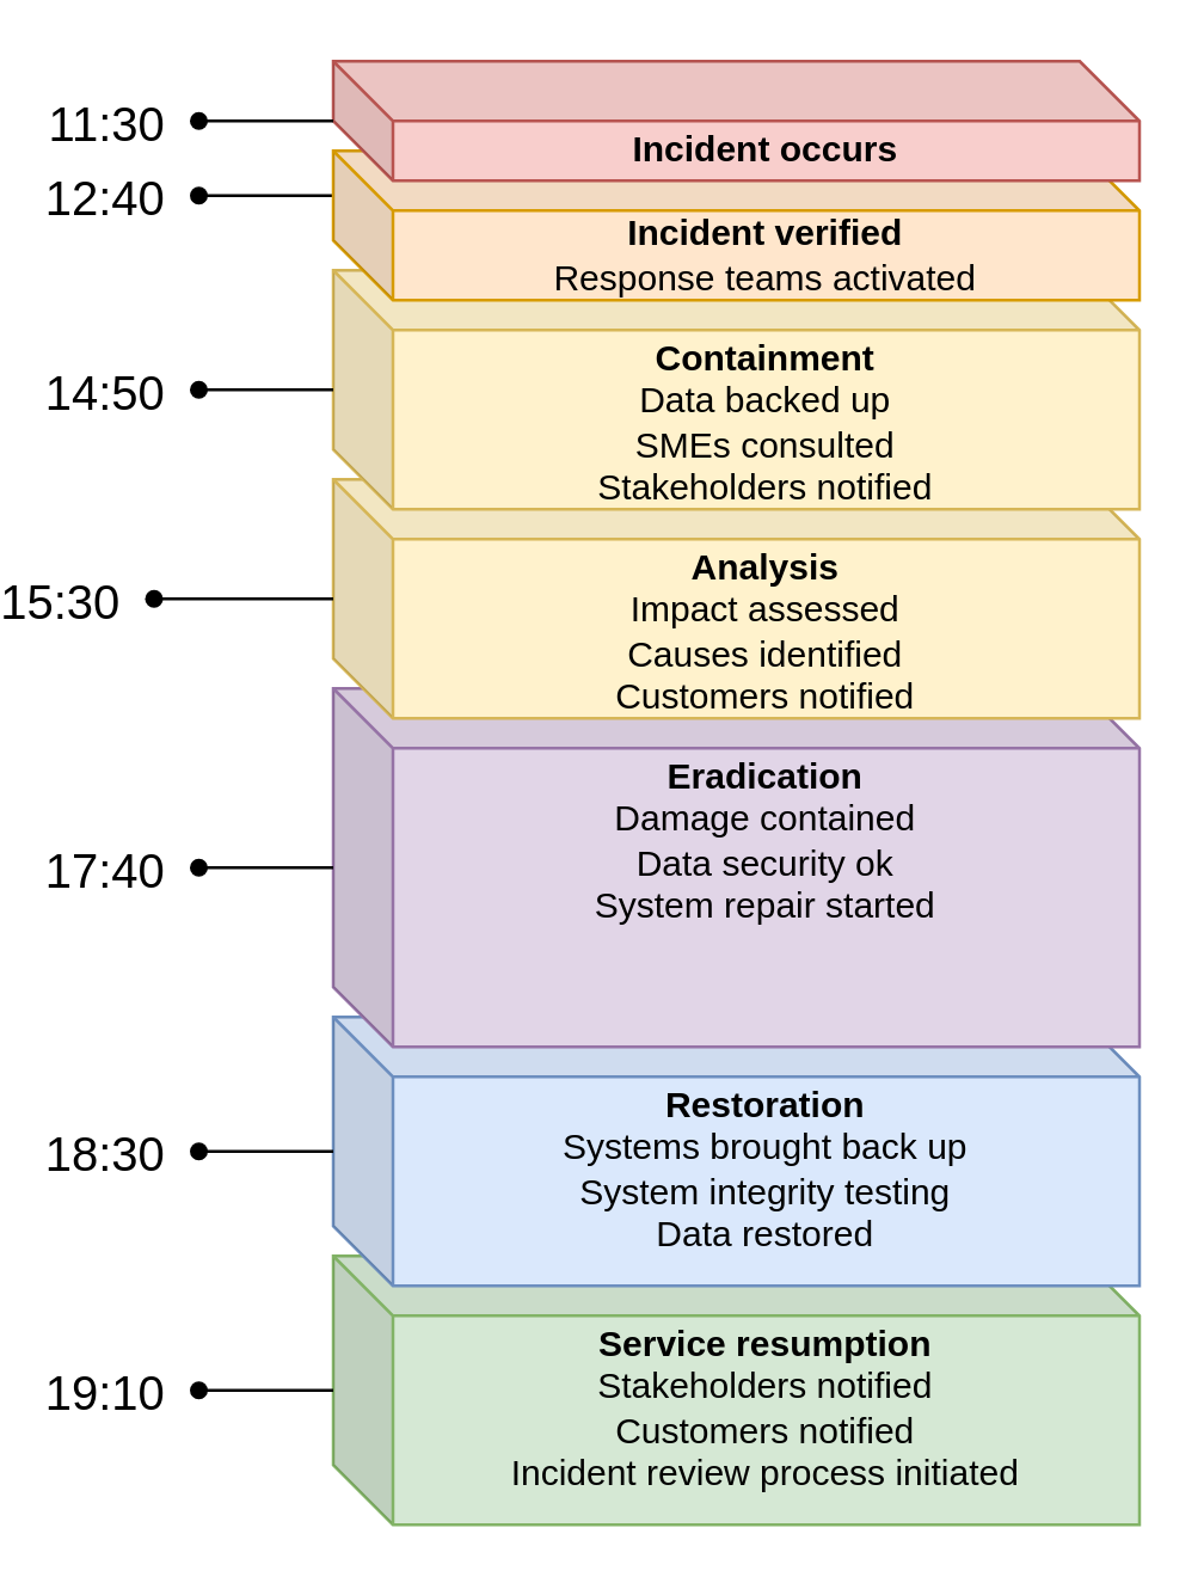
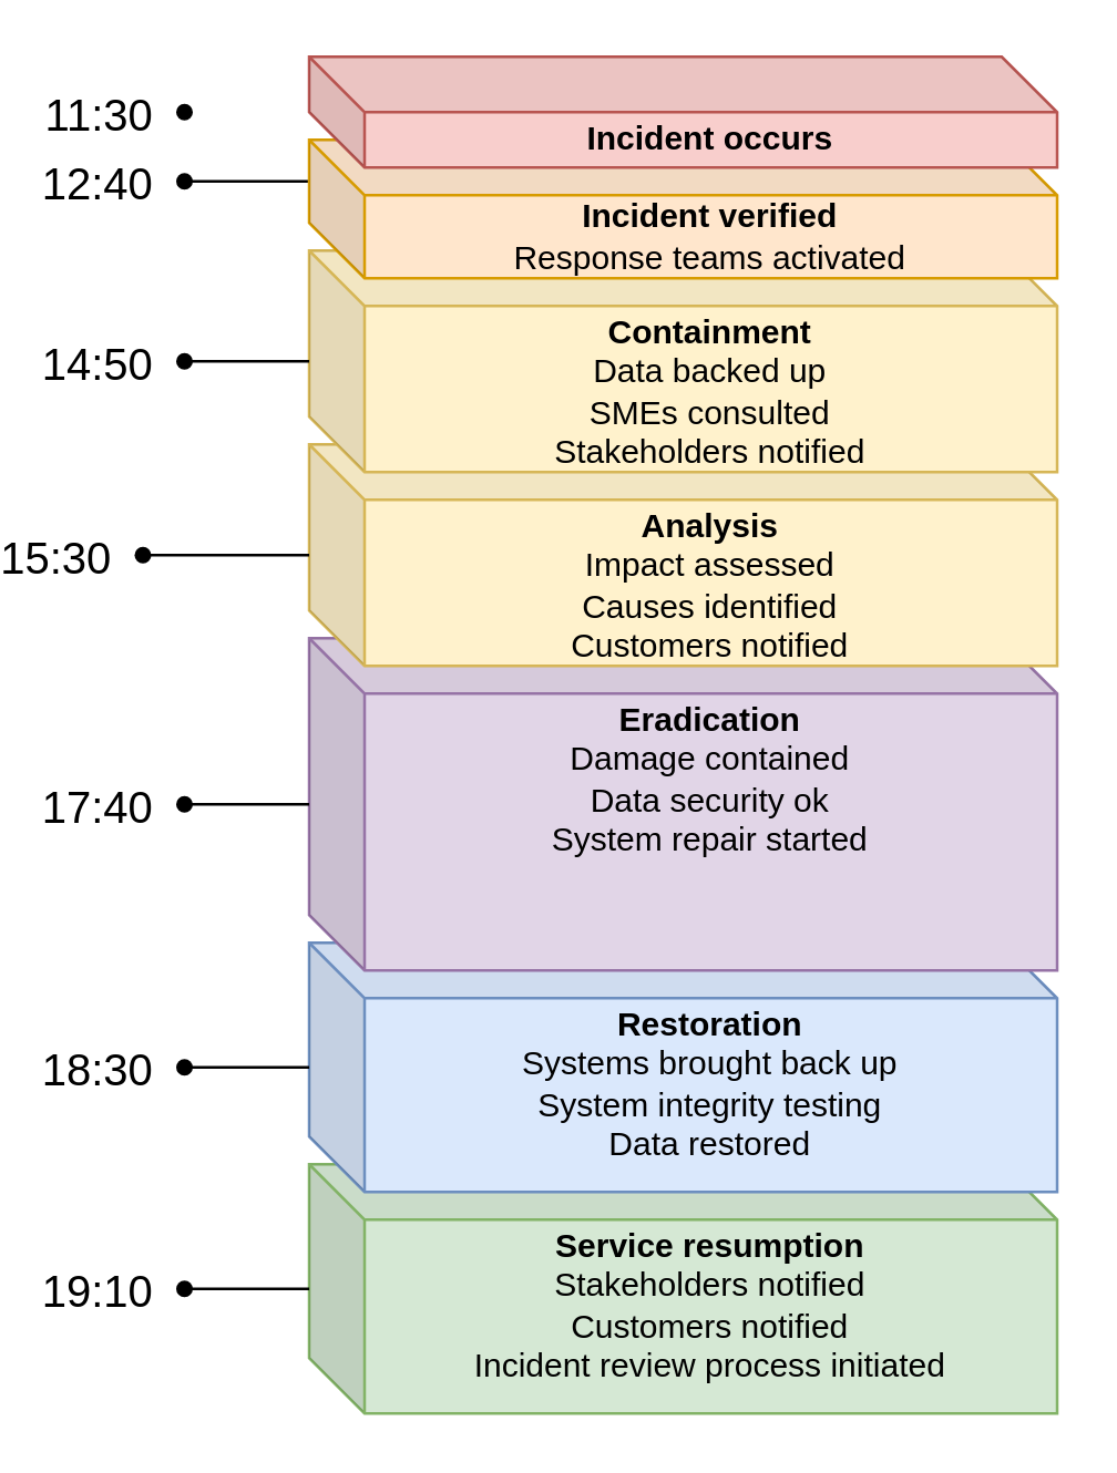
- <mxCell id="13" style="edgeStyle=orthogonalEdgeStyle;rounded=0;orthogonalLoop=1;jettySize=auto;html=1;strokeWidth=1;endArrow=none;endFill=0;spacingLeft=0;spacingRight=-11;" edge="1" parent="1" source="14" target="10"><mxGeometry relative="1" as="geometry" /></mxCell>
